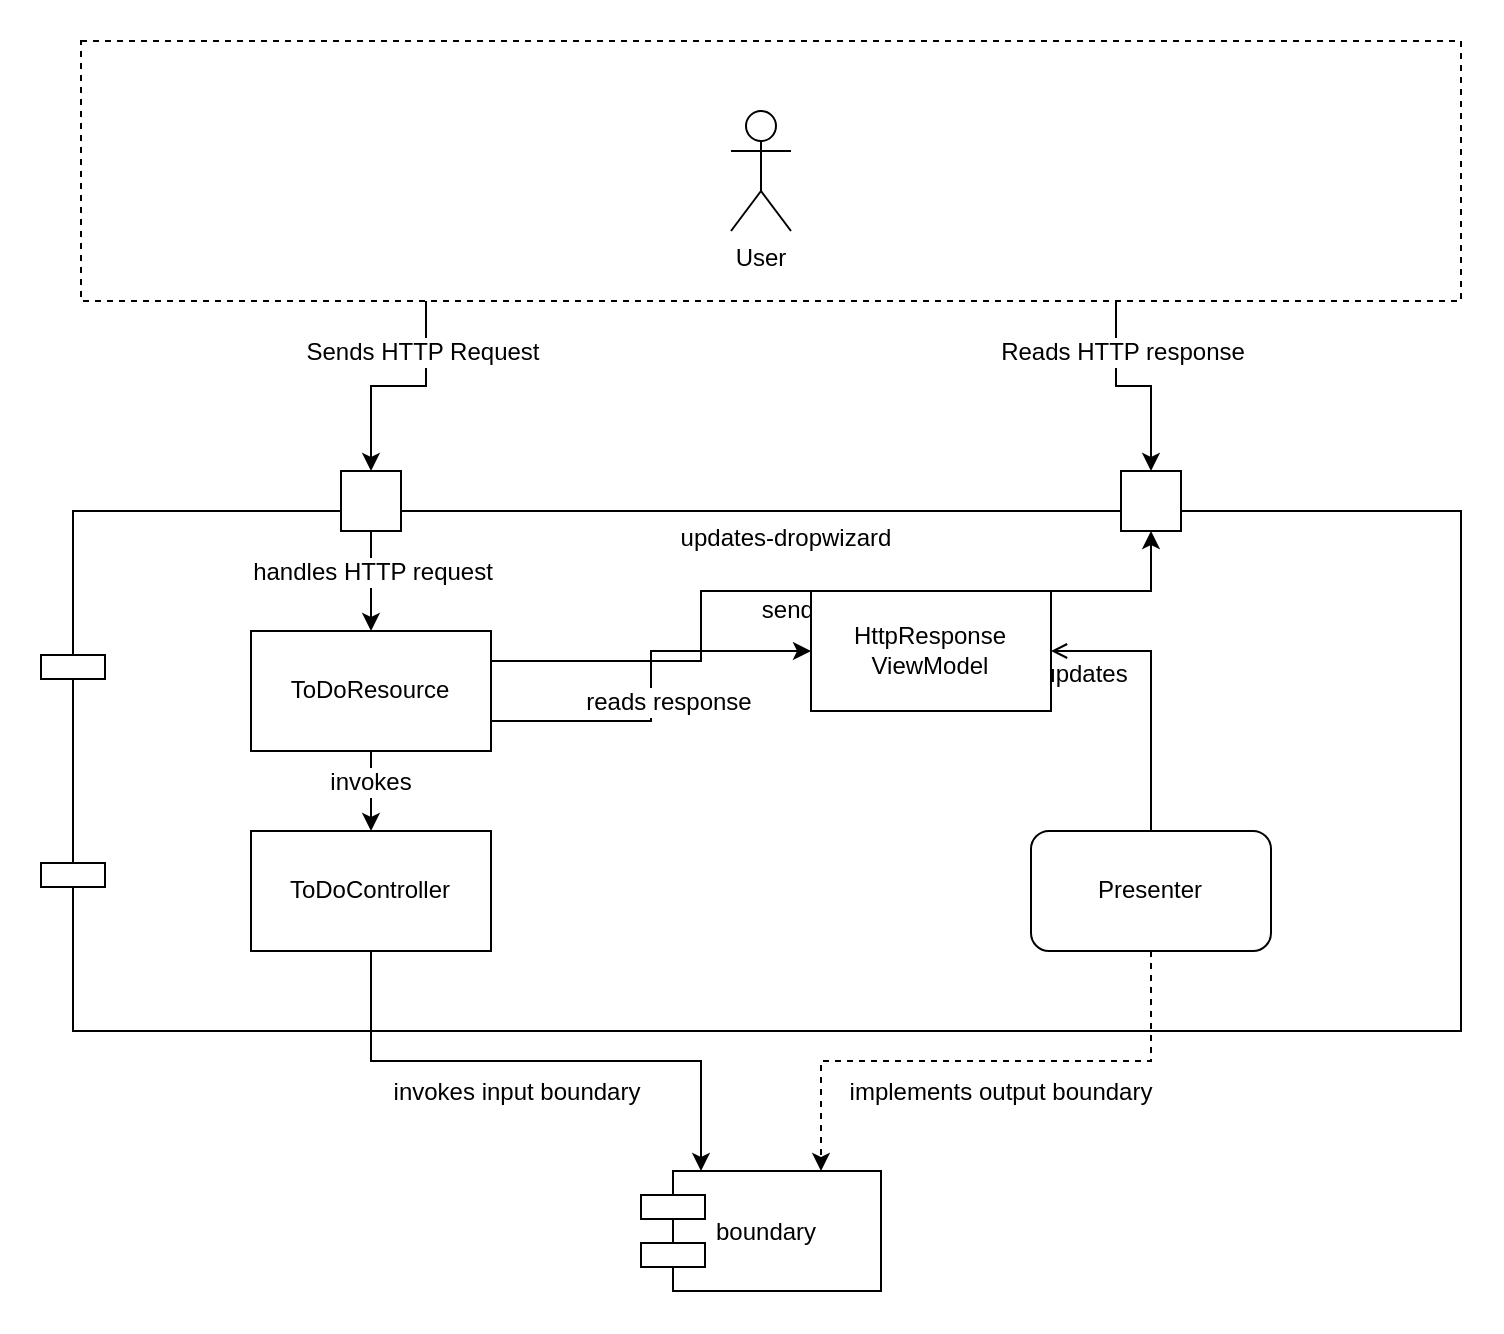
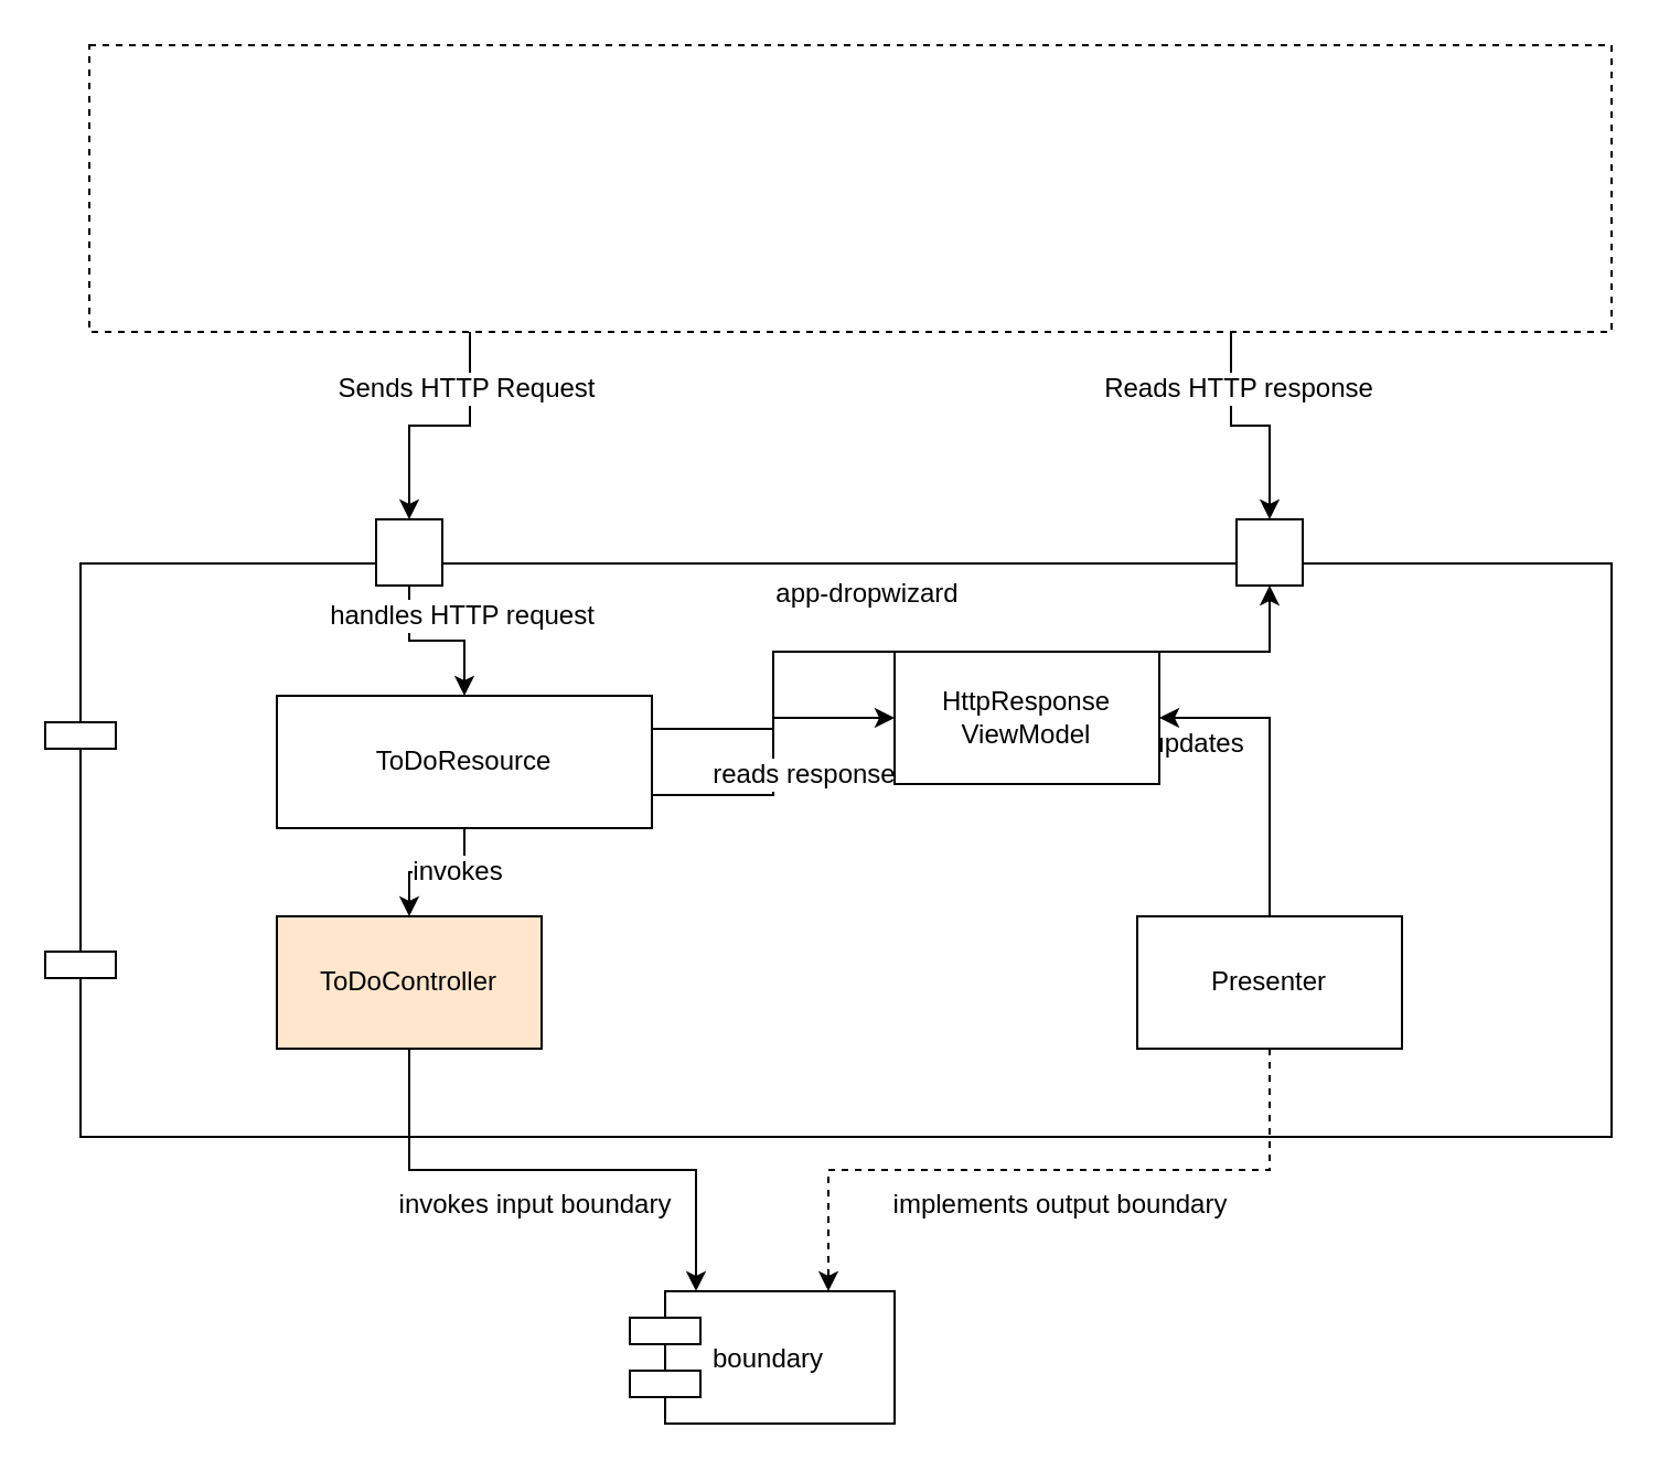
- <mxCell id="7" value="User" style="shape=umlActor;verticalLabelPosition=bottom;labelBackgroundColor=#ffffff;verticalAlign=top;html=1;outlineConnect=0;" parent="1" vertex="1"><mxGeometry x="365" y="55" width="30" height="60" as="geometry" /></mxCell>
- <mxCell id="8" value="updates-dropwizard" style="shape=component;align=center;spacingLeft=36;verticalAlign=top;" parent="1" vertex="1"><mxGeometry x="20" y="255" width="710" height="260" as="geometry" /></mxCell>
+ <mxCell id="8" value="app-dropwizard" style="shape=component;align=center;spacingLeft=36;verticalAlign=top;" parent="1" vertex="1"><mxGeometry x="20" y="255" width="710" height="260" as="geometry" /></mxCell>
- <mxCell id="26" style="edgeStyle=orthogonalEdgeStyle;rounded=0;orthogonalLoop=1;jettySize=auto;html=1;exitX=0.5;exitY=0;exitDx=0;exitDy=0;entryX=1;entryY=0.5;entryDx=0;entryDy=0;endArrow=open;" parent="1" source="28" target="29" edge="1"><mxGeometry relative="1" as="geometry" /></mxCell>
+ <mxCell id="26" style="edgeStyle=orthogonalEdgeStyle;rounded=0;orthogonalLoop=1;jettySize=auto;html=1;exitX=0.5;exitY=0;exitDx=0;exitDy=0;entryX=1;entryY=0.5;entryDx=0;entryDy=0;" parent="1" source="28" target="29" edge="1"><mxGeometry relative="1" as="geometry" /></mxCell>
- <mxCell id="20" value="ToDoResource" style="rounded=0;whiteSpace=wrap;html=1;align=center;" parent="1" vertex="1"><mxGeometry x="125" y="315" width="120" height="60" as="geometry" /></mxCell>
+ <mxCell id="20" value="ToDoResource" style="rounded=0;whiteSpace=wrap;html=1;align=center;" parent="1" vertex="1"><mxGeometry x="125" y="315" width="170" height="60" as="geometry" /></mxCell>
- <mxCell id="23" value="ToDoController" style="rounded=0;whiteSpace=wrap;html=1;align=center;" parent="1" vertex="1"><mxGeometry x="125" y="415" width="120" height="60" as="geometry" /></mxCell>
+ <mxCell id="23" value="ToDoController" style="rounded=0;whiteSpace=wrap;html=1;align=center;fillColor=#ffe6cc;" parent="1" vertex="1"><mxGeometry x="125" y="415" width="120" height="60" as="geometry" /></mxCell>
- <mxCell id="28" value="Presenter" style="whiteSpace=wrap;html=1;align=center;rounded=1;" parent="1" vertex="1"><mxGeometry x="515" y="415" width="120" height="60" as="geometry" /></mxCell>
+ <mxCell id="28" value="Presenter" style="rounded=0;whiteSpace=wrap;html=1;align=center;" parent="1" vertex="1"><mxGeometry x="515" y="415" width="120" height="60" as="geometry" /></mxCell>
- <mxCell id="13" value="boundary" style="shape=component;align=left;spacingLeft=36;" parent="1" vertex="1"><mxGeometry x="320" y="585" width="120" height="60" as="geometry" /></mxCell>
+ <mxCell id="13" value="boundary" style="shape=component;align=left;spacingLeft=36;" parent="1" vertex="1"><mxGeometry x="285" y="585" width="120" height="60" as="geometry" /></mxCell>
